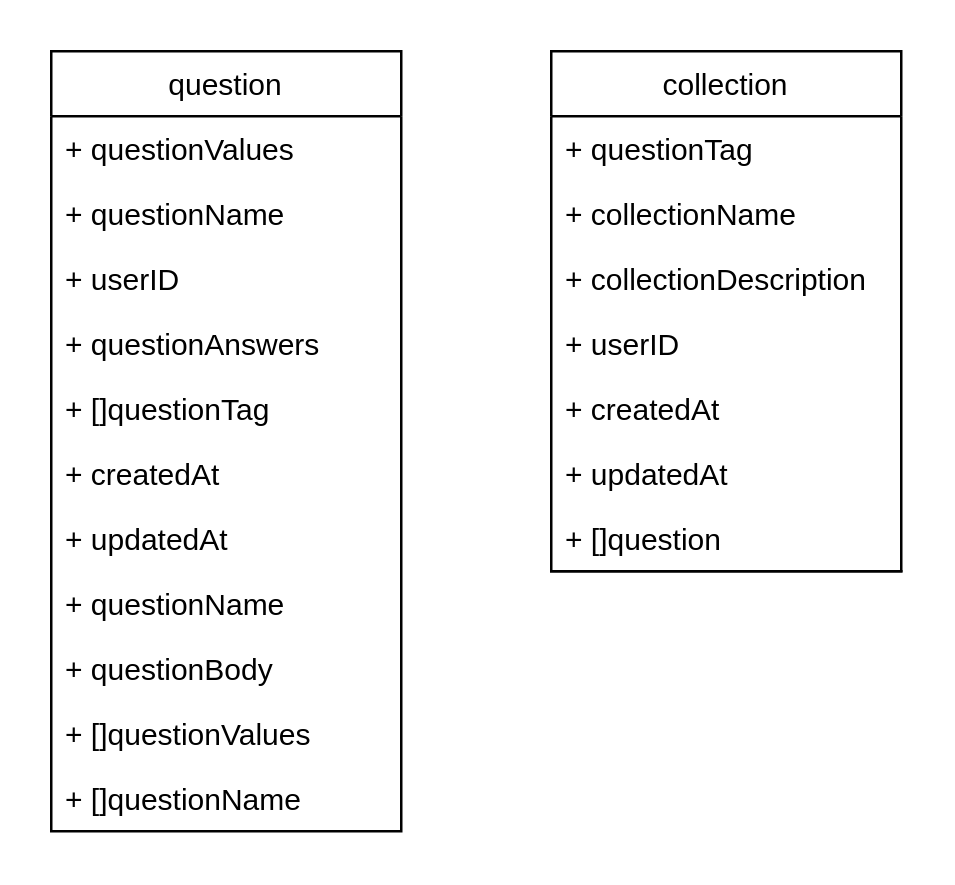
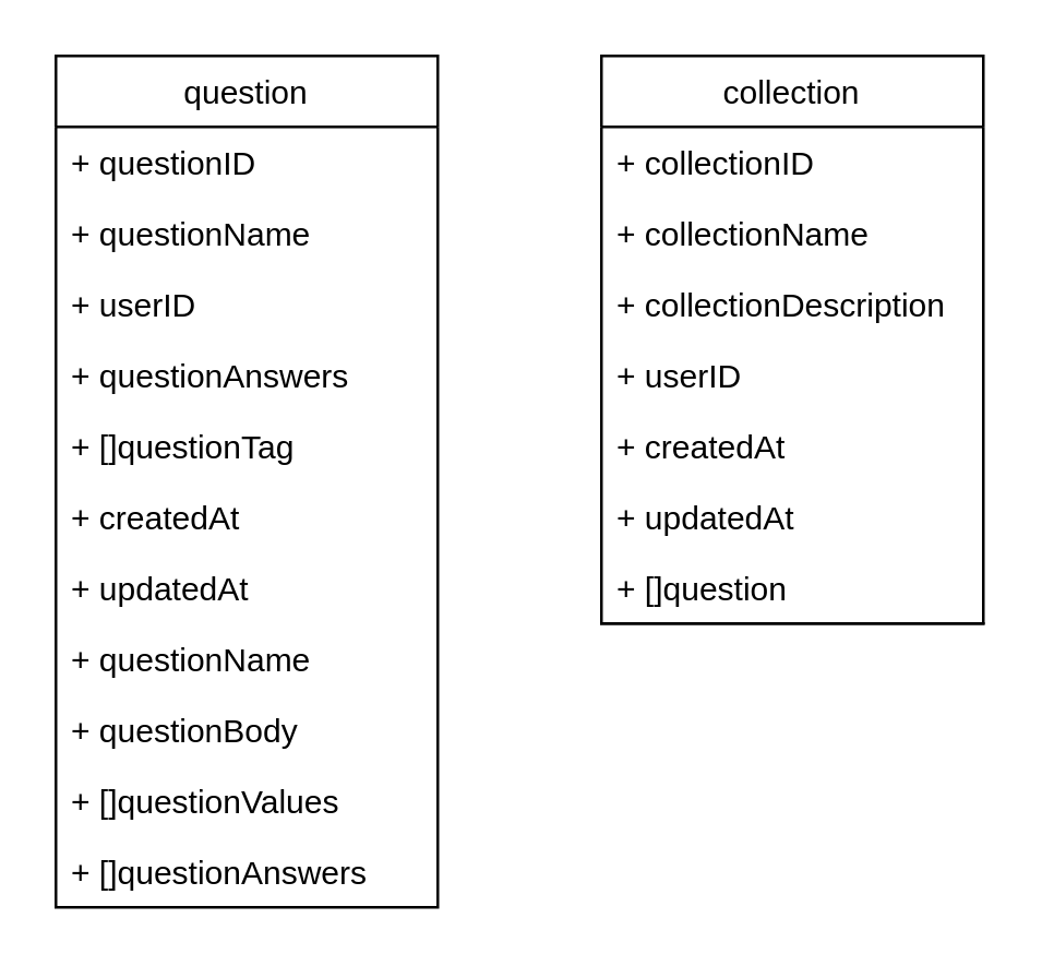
- <mxCell id="3" value="+ questionValues" style="text;strokeColor=none;fillColor=none;align=left;verticalAlign=top;spacingLeft=4;spacingRight=4;overflow=hidden;rotatable=0;points=[[0,0.5],[1,0.5]];portConstraint=eastwest;" parent="2" vertex="1"><mxGeometry y="26" width="140" height="26" as="geometry" /></mxCell>
+ <mxCell id="3" value="+ questionID" style="text;strokeColor=none;fillColor=none;align=left;verticalAlign=top;spacingLeft=4;spacingRight=4;overflow=hidden;rotatable=0;points=[[0,0.5],[1,0.5]];portConstraint=eastwest;" parent="2" vertex="1"><mxGeometry y="26" width="140" height="26" as="geometry" /></mxCell>
- <mxCell id="15" value="+ questionTag" style="text;strokeColor=none;fillColor=none;align=left;verticalAlign=top;spacingLeft=4;spacingRight=4;overflow=hidden;rotatable=0;points=[[0,0.5],[1,0.5]];portConstraint=eastwest;" parent="14" vertex="1"><mxGeometry y="26" width="140" height="26" as="geometry" /></mxCell>
+ <mxCell id="15" value="+ collectionID" style="text;strokeColor=none;fillColor=none;align=left;verticalAlign=top;spacingLeft=4;spacingRight=4;overflow=hidden;rotatable=0;points=[[0,0.5],[1,0.5]];portConstraint=eastwest;" parent="14" vertex="1"><mxGeometry y="26" width="140" height="26" as="geometry" /></mxCell>
- <mxCell id="13" value="+ []questionName" style="text;strokeColor=none;fillColor=none;align=left;verticalAlign=top;spacingLeft=4;spacingRight=4;overflow=hidden;rotatable=0;points=[[0,0.5],[1,0.5]];portConstraint=eastwest;" parent="2" vertex="1"><mxGeometry y="286" width="140" height="26" as="geometry" /></mxCell>
+ <mxCell id="13" value="+ []questionAnswers" style="text;strokeColor=none;fillColor=none;align=left;verticalAlign=top;spacingLeft=4;spacingRight=4;overflow=hidden;rotatable=0;points=[[0,0.5],[1,0.5]];portConstraint=eastwest;" parent="2" vertex="1"><mxGeometry y="286" width="140" height="26" as="geometry" /></mxCell>
